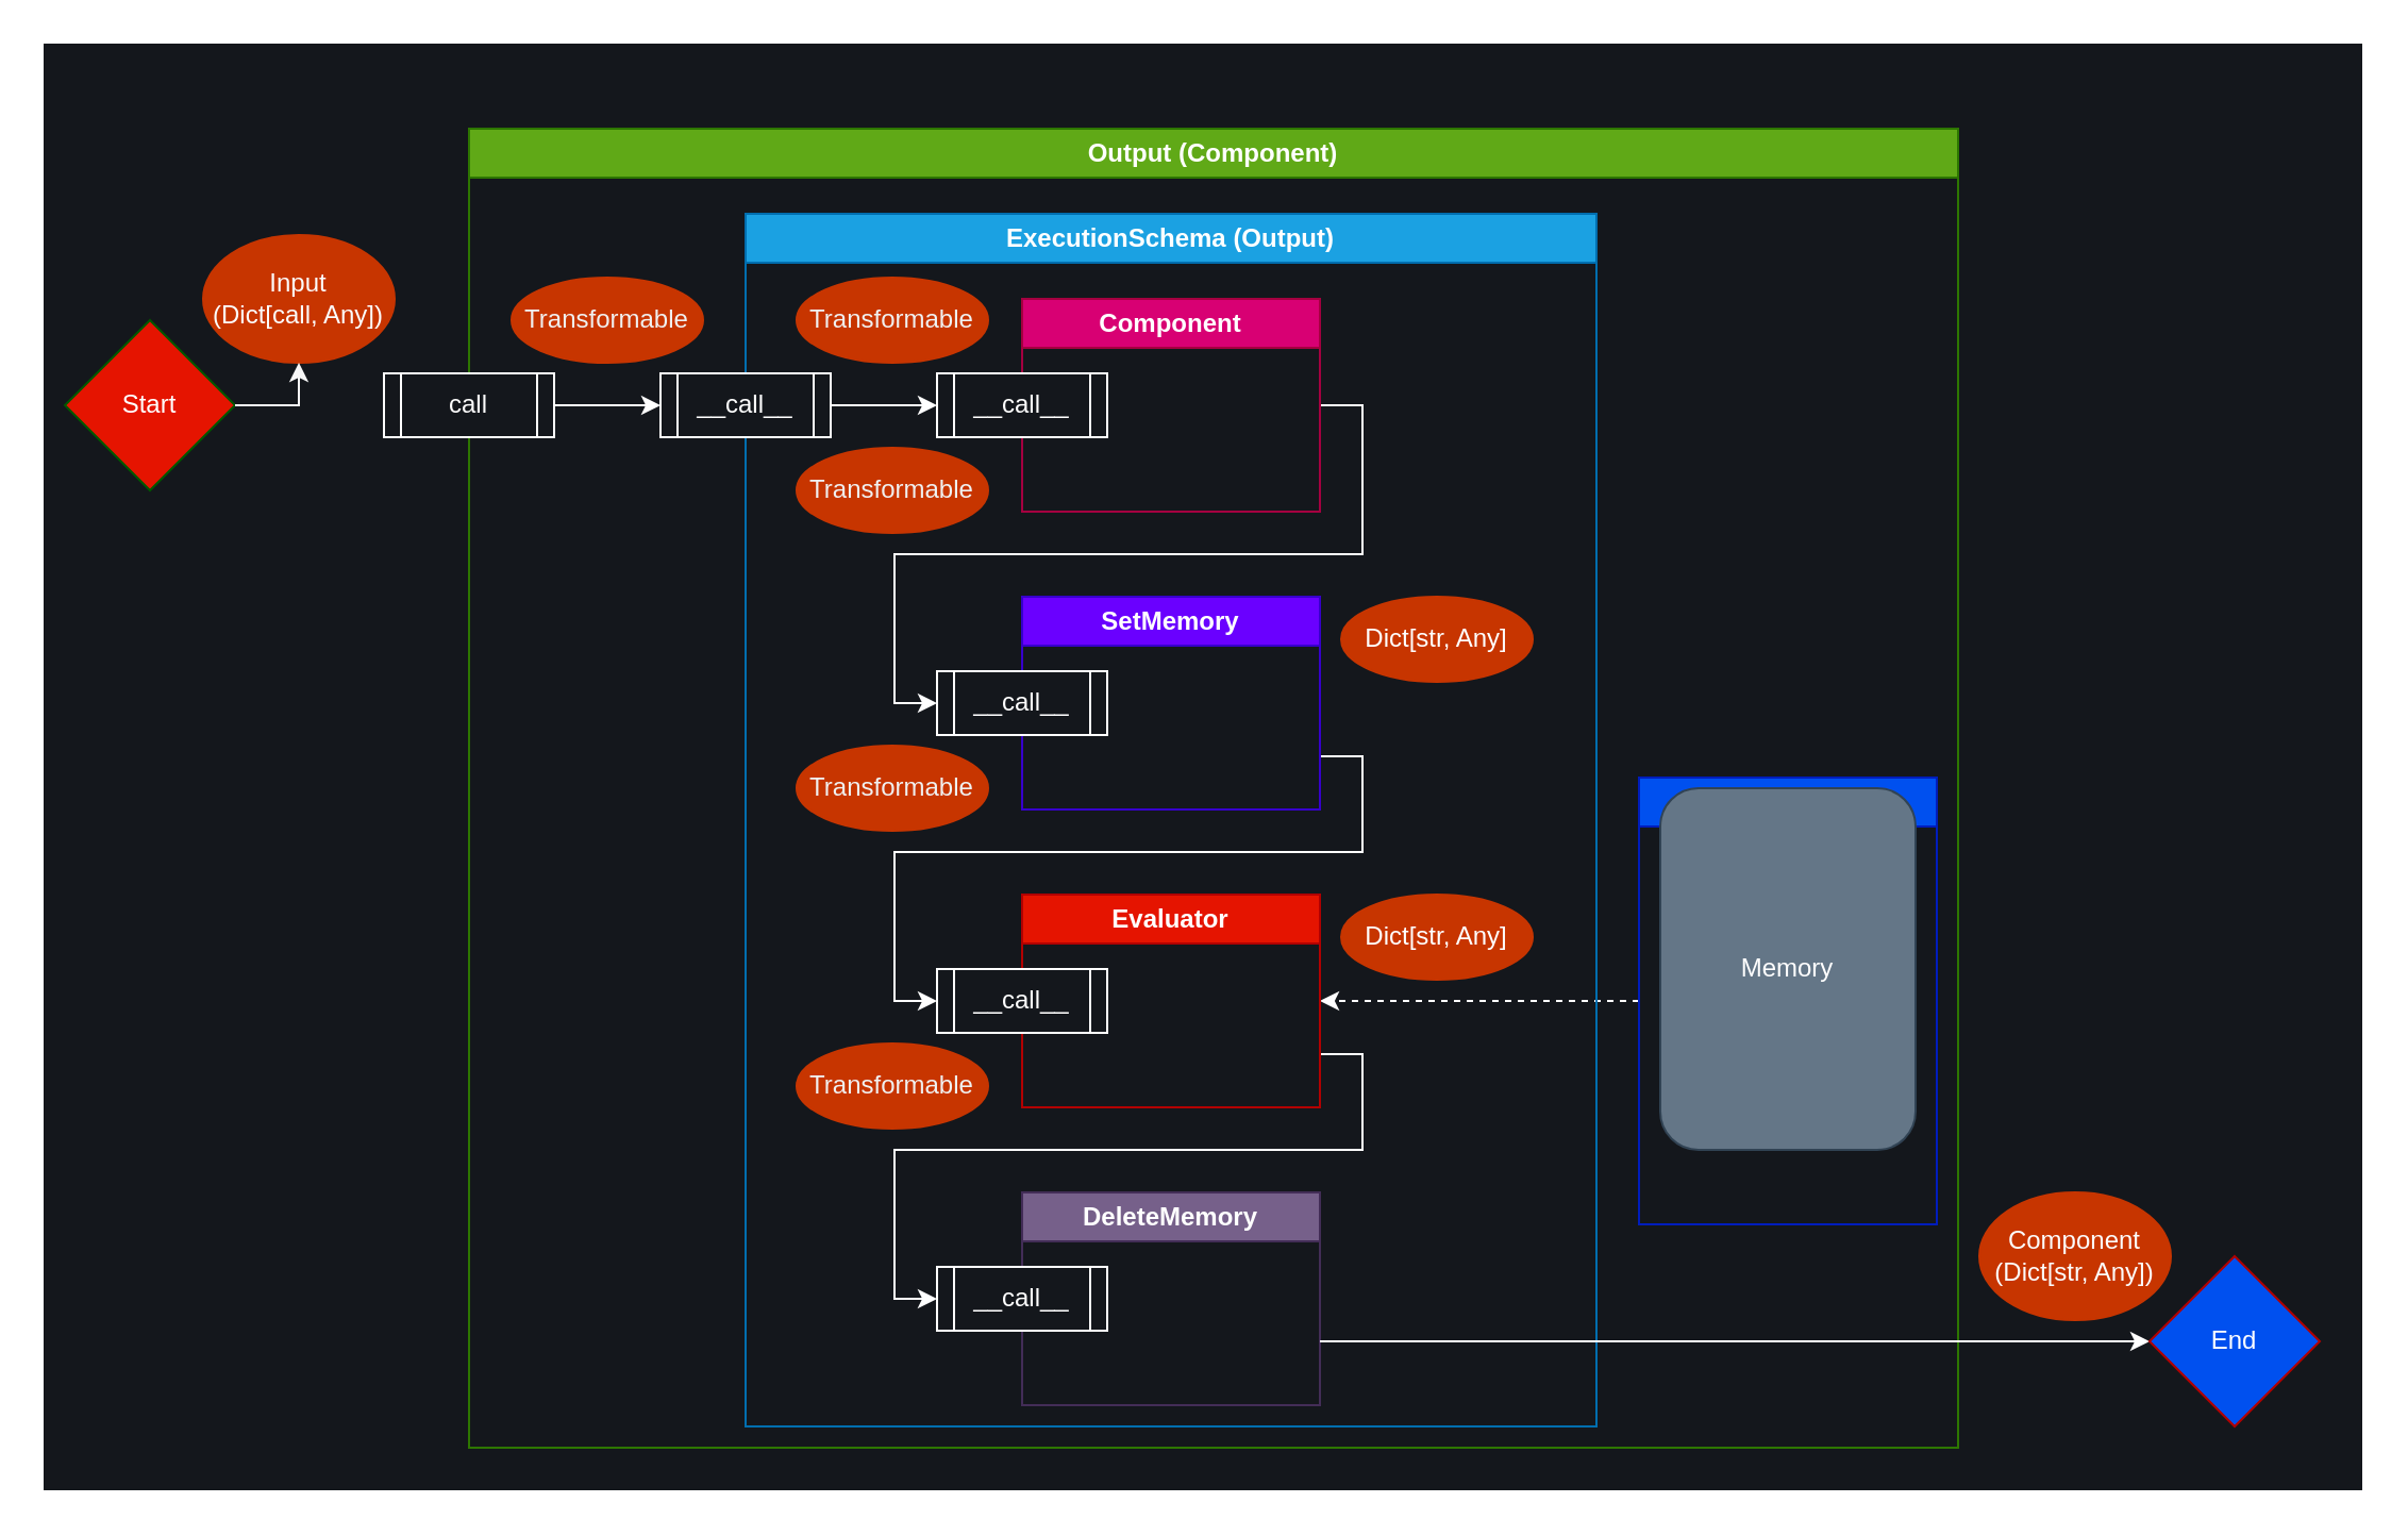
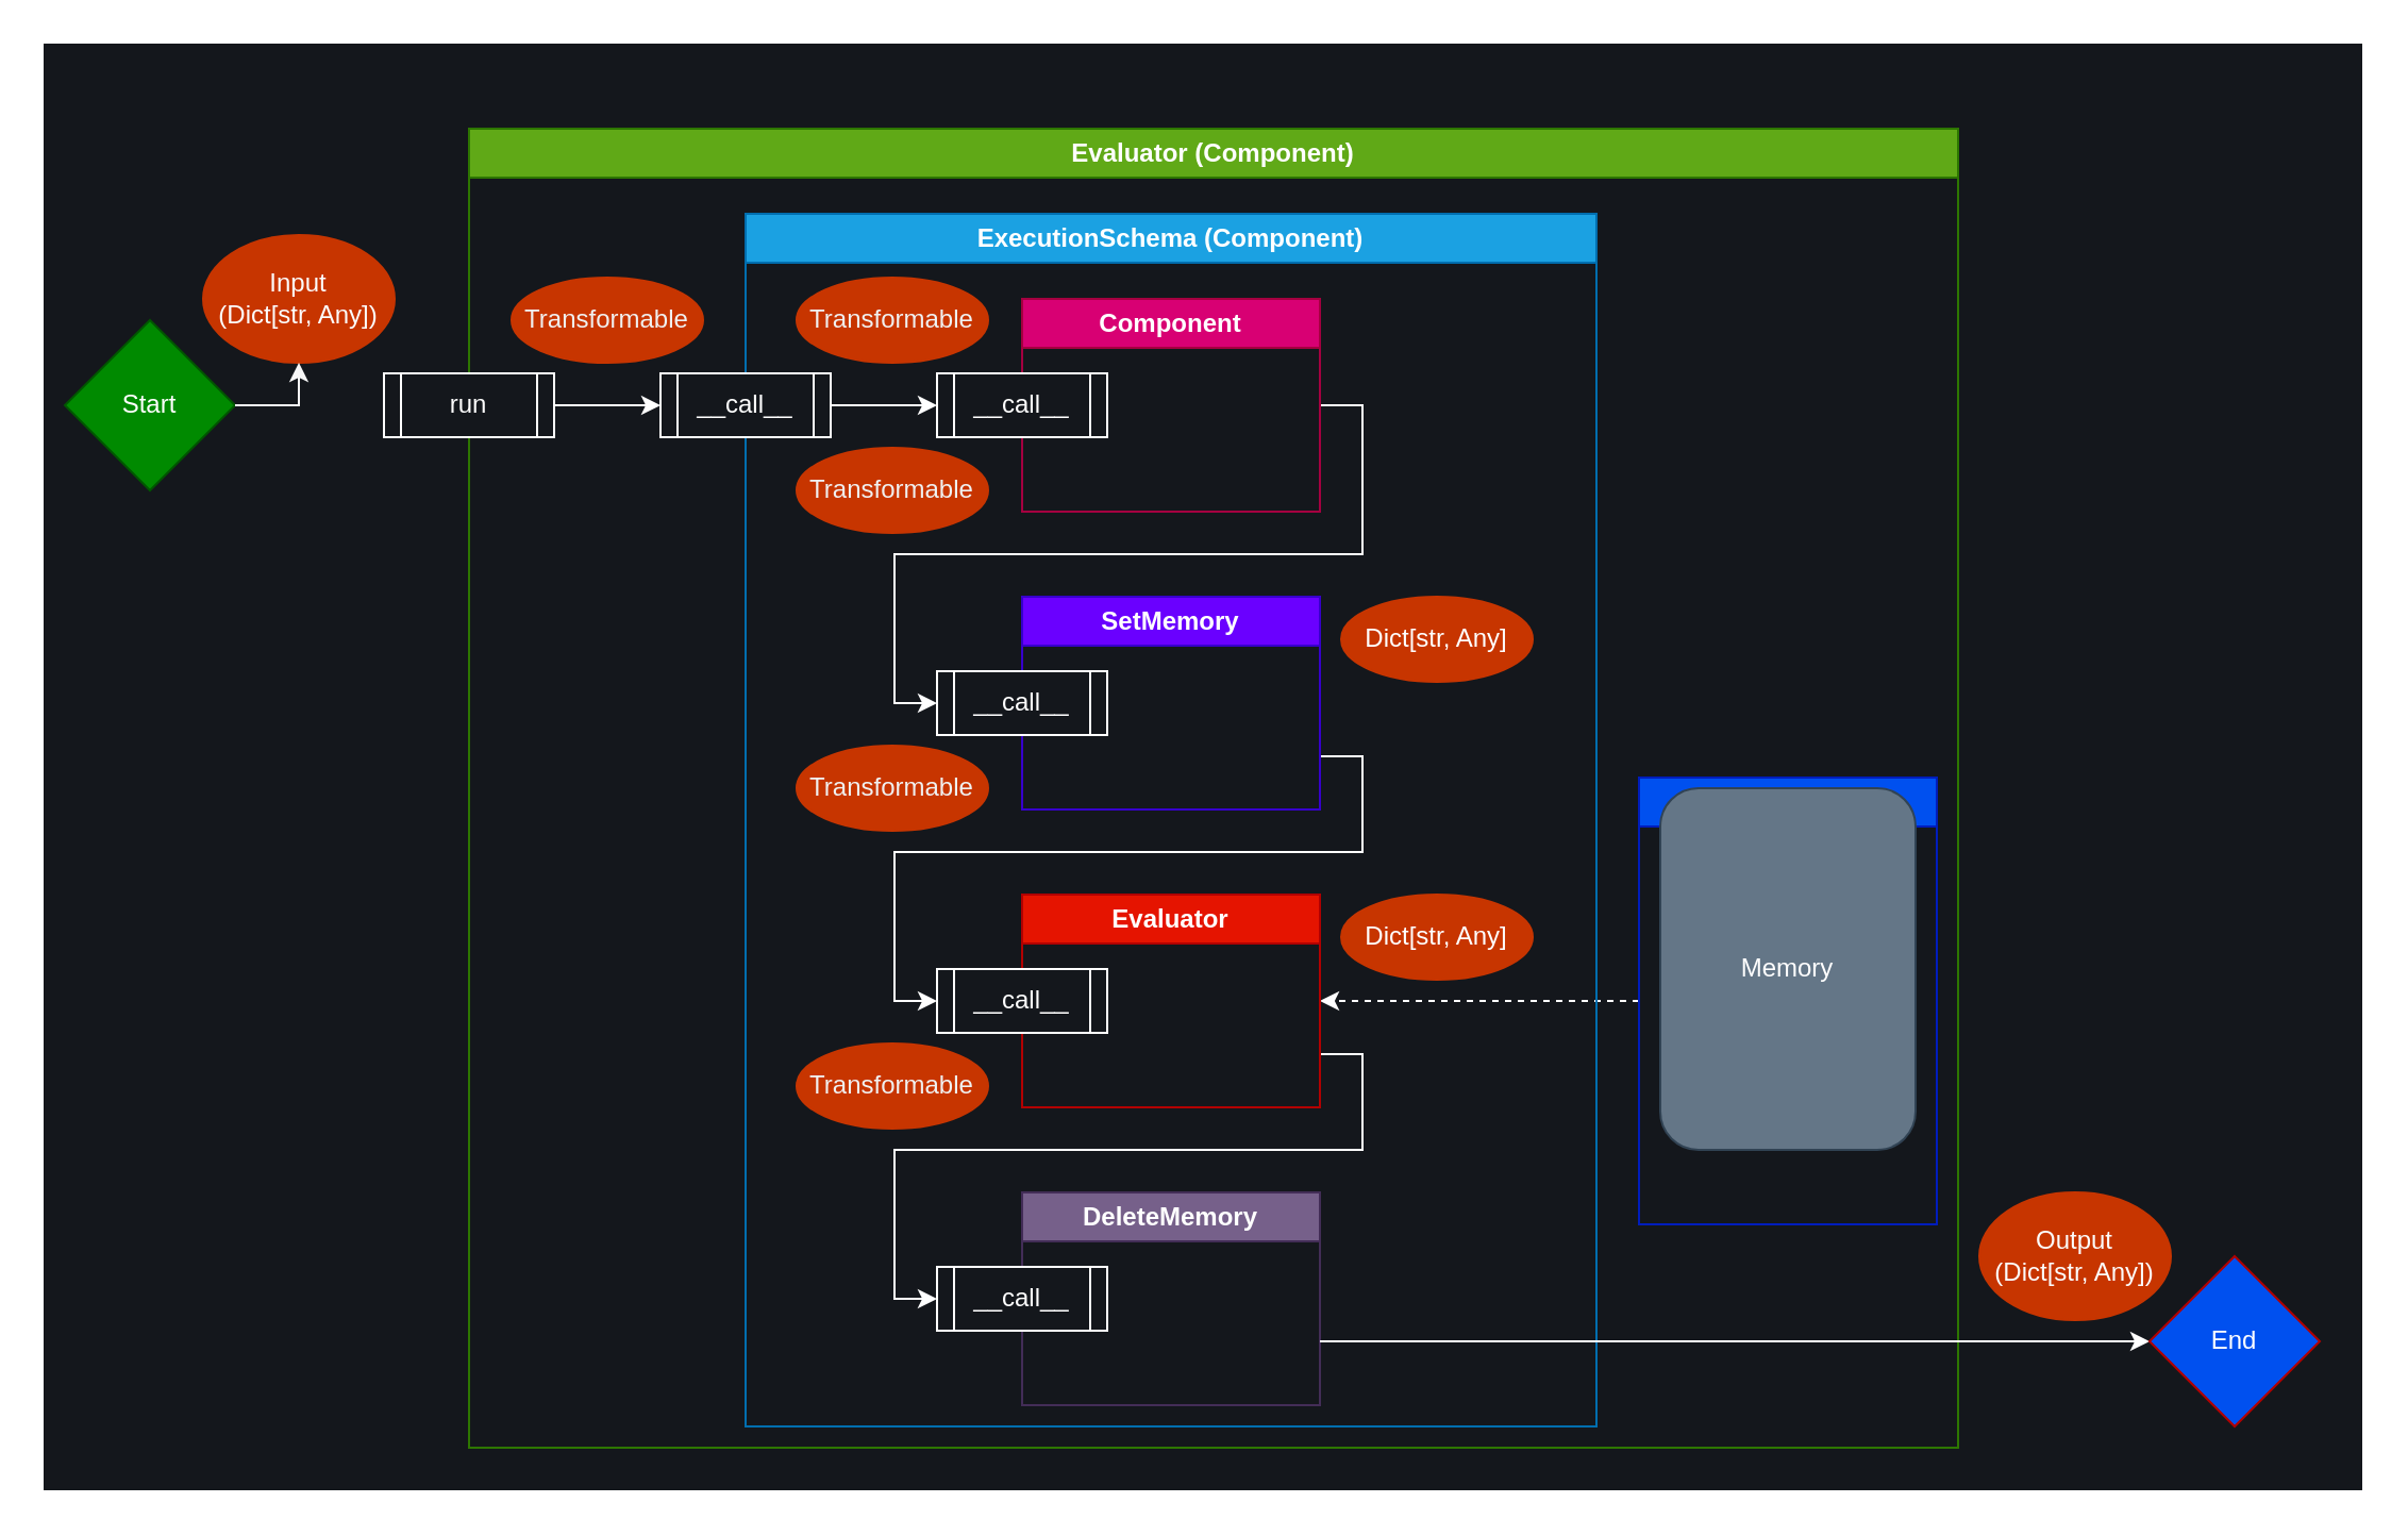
- <mxCell id="3" value="Output (Component)" style="swimlane;whiteSpace=wrap;html=1;fillColor=#60a917;strokeColor=#2D7600;fontColor=#ffffff;" vertex="1" parent="1"><mxGeometry x="220" y="60" width="700" height="620" as="geometry" /></mxCell>
+ <mxCell id="3" value="Evaluator (Component)" style="swimlane;whiteSpace=wrap;html=1;fillColor=#60a917;strokeColor=#2D7600;fontColor=#ffffff;" vertex="1" parent="1"><mxGeometry x="220" y="60" width="700" height="620" as="geometry" /></mxCell>
- <mxCell id="12" value="ExecutionSchema (Output)" style="swimlane;whiteSpace=wrap;html=1;fillColor=#1ba1e2;fontColor=#ffffff;strokeColor=#006EAF;" vertex="1" parent="3"><mxGeometry x="130" y="40" width="400" height="570" as="geometry" /></mxCell>
+ <mxCell id="12" value="ExecutionSchema (Component)" style="swimlane;whiteSpace=wrap;html=1;fillColor=#1ba1e2;fontColor=#ffffff;strokeColor=#006EAF;" vertex="1" parent="3"><mxGeometry x="130" y="40" width="400" height="570" as="geometry" /></mxCell>
- <mxCell id="8" value="Input &lt;br&gt;(Dict[call, Any])" style="ellipse;whiteSpace=wrap;html=1;fillColor=#C73500;fontColor=#FCFCFC;strokeColor=#C73500;" vertex="1" parent="3"><mxGeometry x="-125" y="50" width="90" height="60" as="geometry" /></mxCell>
+ <mxCell id="8" value="Input &lt;br&gt;(Dict[str, Any])" style="ellipse;whiteSpace=wrap;html=1;fillColor=#C73500;fontColor=#FCFCFC;strokeColor=#C73500;" vertex="1" parent="3"><mxGeometry x="-125" y="50" width="90" height="60" as="geometry" /></mxCell>
- <mxCell id="7" value="Start" style="rhombus;whiteSpace=wrap;html=1;fillColor=#e51400;fontColor=#ffffff;strokeColor=#005700;" vertex="1" parent="3"><mxGeometry x="-190" y="90" width="80" height="80" as="geometry" /></mxCell>
+ <mxCell id="7" value="Start" style="rhombus;whiteSpace=wrap;html=1;fillColor=#008a00;fontColor=#ffffff;strokeColor=#005700;" vertex="1" parent="3"><mxGeometry x="-190" y="90" width="80" height="80" as="geometry" /></mxCell>
- <mxCell id="10" value="call" style="shape=process;whiteSpace=wrap;html=1;backgroundOutline=1;strokeColor=#FFFFFF;fillColor=#14171C;fontColor=#FCFCFC;" vertex="1" parent="3"><mxGeometry x="-40" y="115" width="80" height="30" as="geometry" /></mxCell>
+ <mxCell id="10" value="run" style="shape=process;whiteSpace=wrap;html=1;backgroundOutline=1;strokeColor=#FFFFFF;fillColor=#14171C;fontColor=#FCFCFC;" vertex="1" parent="3"><mxGeometry x="-40" y="115" width="80" height="30" as="geometry" /></mxCell>
- <mxCell id="34" value="Component &lt;br&gt;(Dict[str, Any])" style="ellipse;whiteSpace=wrap;html=1;fillColor=#C73500;fontColor=#FCFCFC;strokeColor=#C73500;" vertex="1" parent="1"><mxGeometry x="930" y="560" width="90" height="60" as="geometry" /></mxCell>
+ <mxCell id="34" value="Output &lt;br&gt;(Dict[str, Any])" style="ellipse;whiteSpace=wrap;html=1;fillColor=#C73500;fontColor=#FCFCFC;strokeColor=#C73500;" vertex="1" parent="1"><mxGeometry x="930" y="560" width="90" height="60" as="geometry" /></mxCell>
